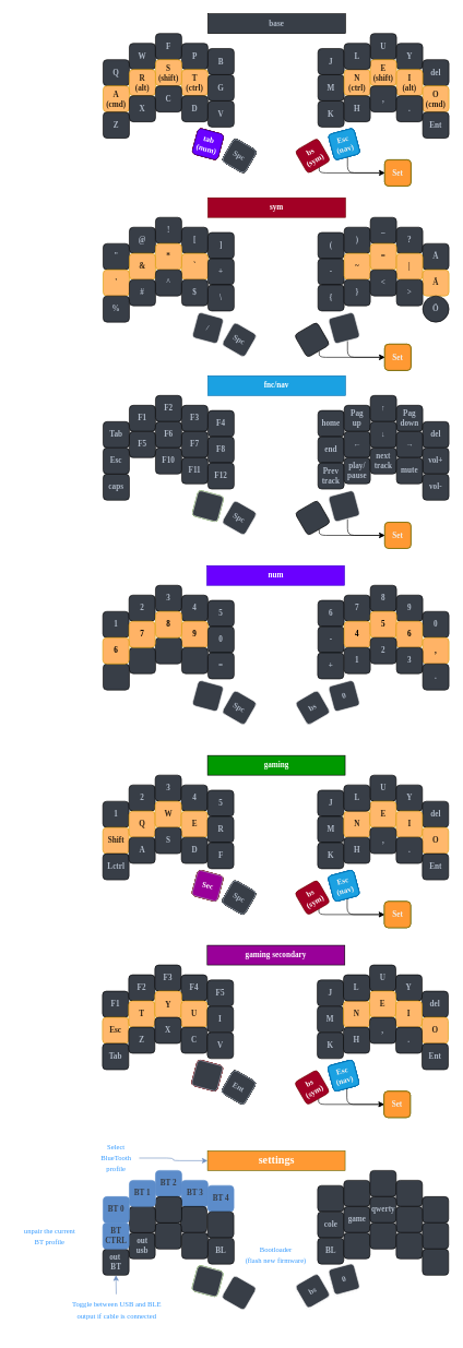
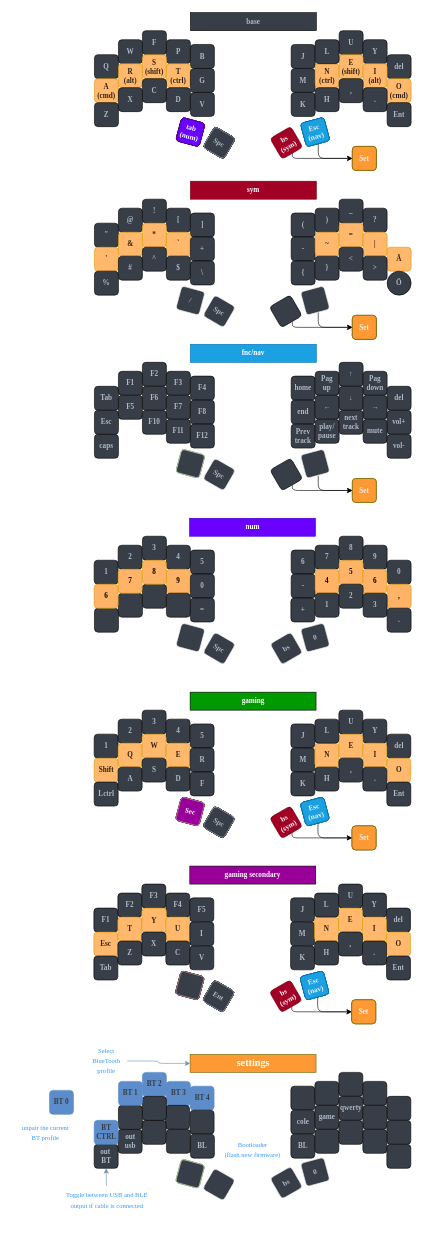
- <mxCell id="55" value="Å" style="whiteSpace=wrap;html=1;aspect=fixed;fontSize=12;fontFamily=Verdana;fontStyle=1;fontColor=#AFB9C7;fillColor=#383E47;rounded=1;" vertex="1" parent="1"><mxGeometry x="645" y="371" width="40" height="40" as="geometry" /></mxCell>
- <mxCell id="201" value="BT 0" style="whiteSpace=wrap;html=1;aspect=fixed;fontSize=12;fontFamily=Verdana;fontStyle=1;fontColor=#383E47;fillColor=#5C8CCA;rounded=1;strokeColor=#5C8CCA;" vertex="1" parent="1"><mxGeometry x="157" y="1827" width="40" height="40" as="geometry" /></mxCell>
+ <mxCell id="201" value="BT 0" style="whiteSpace=wrap;html=1;aspect=fixed;fontSize=12;fontFamily=Verdana;fontStyle=1;fontColor=#383E47;fillColor=#5C8CCA;rounded=1;strokeColor=#5C8CCA;" vertex="1" parent="1"><mxGeometry x="82" y="1817" width="40" height="40" as="geometry" /></mxCell>
